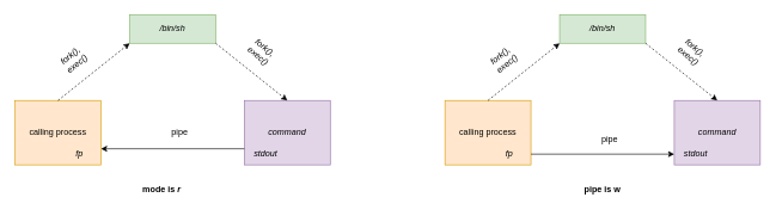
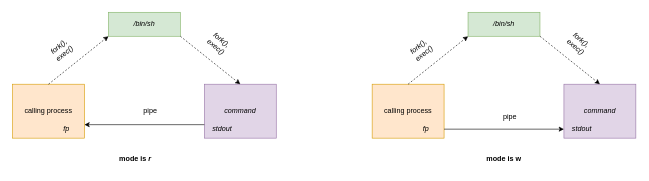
- <mxCell id="25" value="&lt;b&gt;pipe is&amp;nbsp;w&lt;/b&gt;" style="text;html=1;align=center;verticalAlign=middle;whiteSpace=wrap;rounded=0;" vertex="1" parent="1"><mxGeometry x="810" y="250" width="60" height="30" as="geometry" /></mxCell>
+ <mxCell id="25" value="&lt;b&gt;mode is&amp;nbsp;w&lt;/b&gt;" style="text;html=1;align=center;verticalAlign=middle;whiteSpace=wrap;rounded=0;" vertex="1" parent="1"><mxGeometry x="810" y="250" width="60" height="30" as="geometry" /></mxCell>
